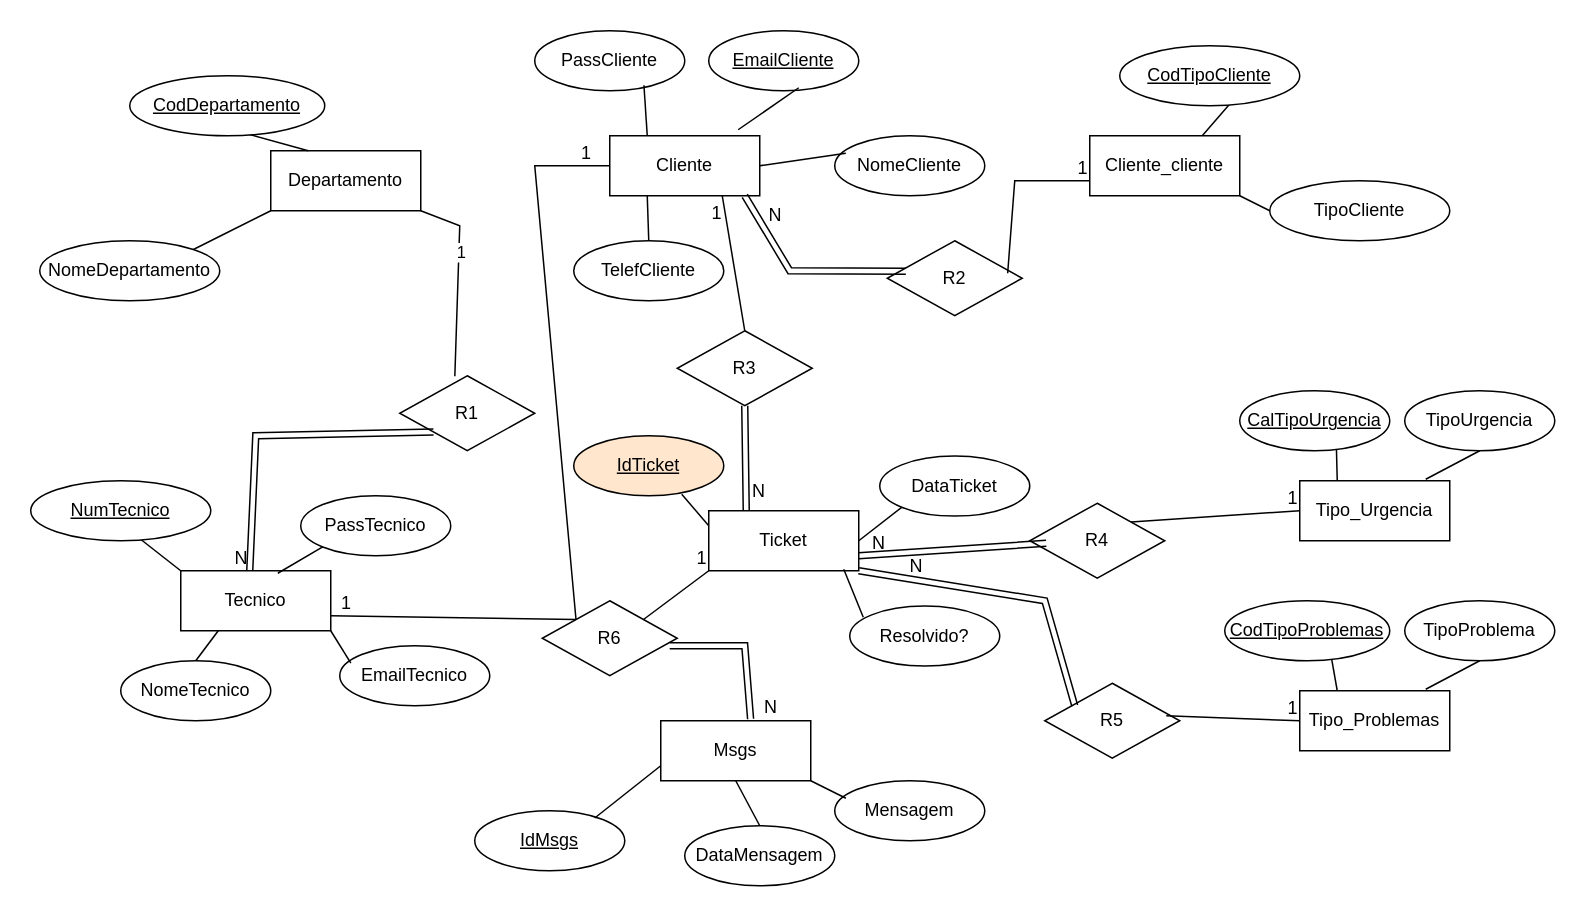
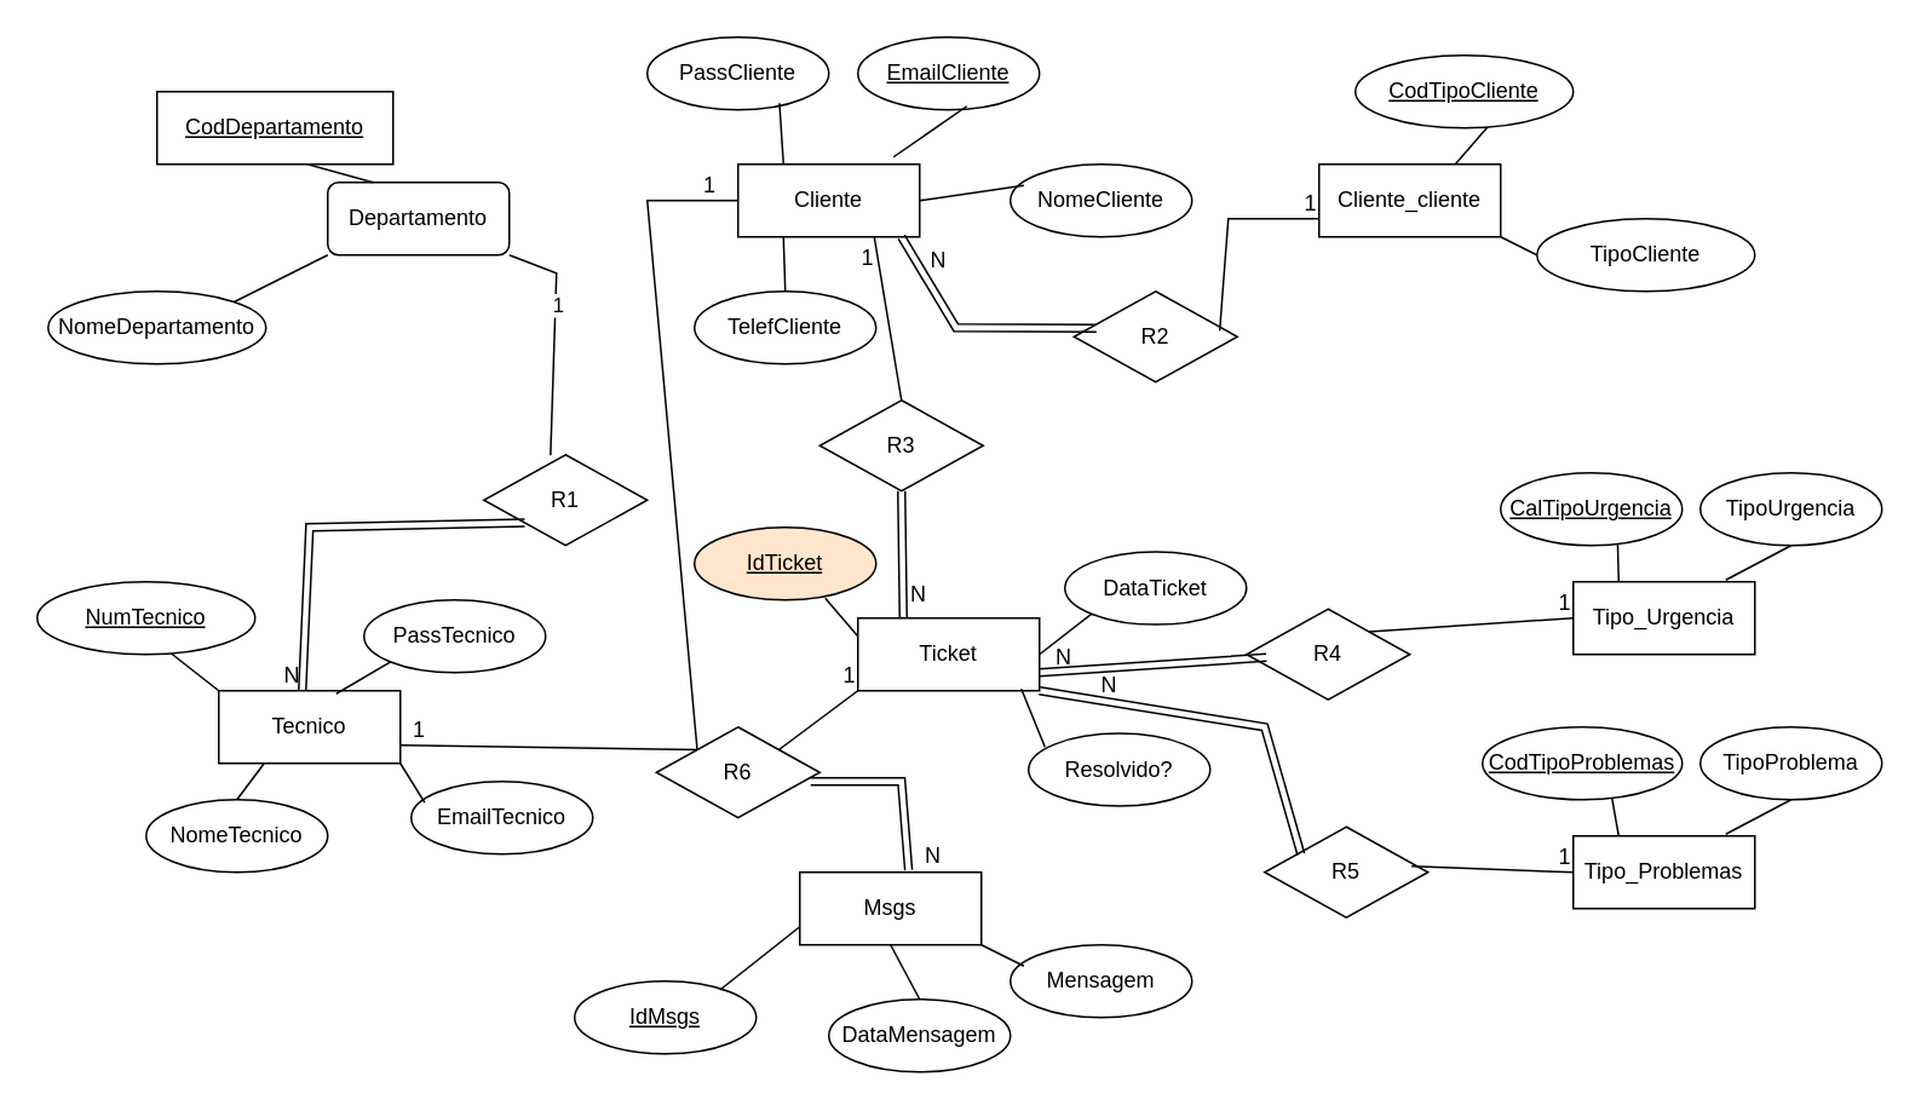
- <mxCell id="7" value="CodDepartamento" style="ellipse;whiteSpace=wrap;html=1;align=center;fontStyle=4;" parent="1" vertex="1"><mxGeometry x="86" y="50" width="130" height="40" as="geometry" /></mxCell>
+ <mxCell id="7" value="CodDepartamento" style="whiteSpace=wrap;html=1;align=center;fontStyle=4;rounded=0;" parent="1" vertex="1"><mxGeometry x="86" y="50" width="130" height="40" as="geometry" /></mxCell>
- <mxCell id="2" value="Departamento" style="whiteSpace=wrap;html=1;align=center;" parent="1" vertex="1"><mxGeometry x="180" y="100" width="100" height="40" as="geometry" /></mxCell>
+ <mxCell id="2" value="Departamento" style="whiteSpace=wrap;html=1;align=center;rounded=1;" parent="1" vertex="1"><mxGeometry x="180" y="100" width="100" height="40" as="geometry" /></mxCell>
